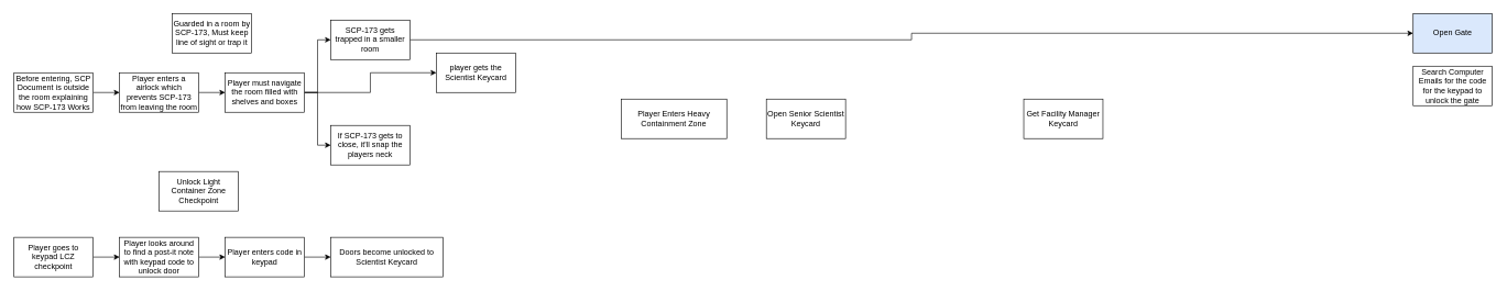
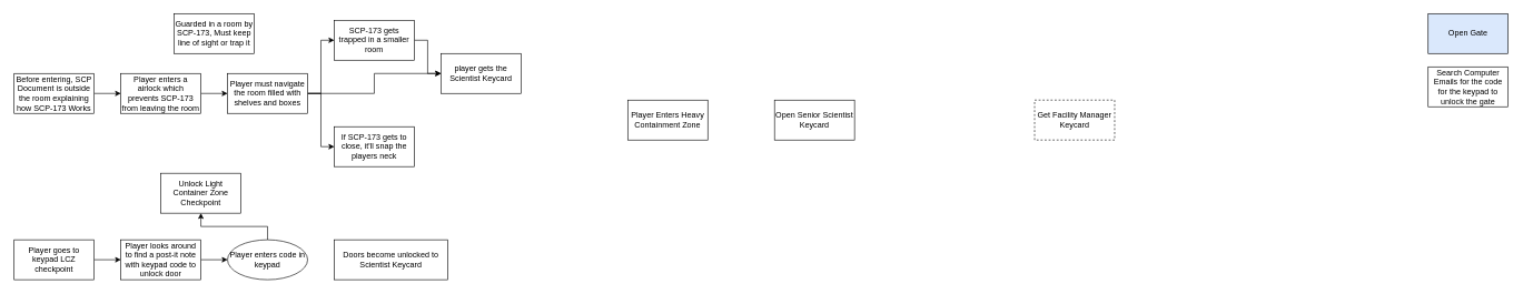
- <mxCell id="16" style="edgeStyle=orthogonalEdgeStyle;rounded=0;orthogonalLoop=1;jettySize=auto;html=1;exitX=1;exitY=0.5;exitDx=0;exitDy=0;" parent="1" source="17" target="5" edge="1"><mxGeometry relative="1" as="geometry" /></mxCell>
+ <mxCell id="16" style="edgeStyle=orthogonalEdgeStyle;rounded=0;orthogonalLoop=1;jettySize=auto;html=1;exitX=1;exitY=0.5;exitDx=0;exitDy=0;entryX=0;entryY=0.5;entryDx=0;entryDy=0;" parent="1" source="17" target="2" edge="1"><mxGeometry relative="1" as="geometry" /></mxCell>
- <mxCell id="26" value="Player Enters Heavy Containment Zone" style="rounded=0;whiteSpace=wrap;html=1;" vertex="1" parent="1"><mxGeometry x="940" y="150" width="160" height="60" as="geometry" /></mxCell>
+ <mxCell id="26" value="Player Enters Heavy Containment Zone" style="rounded=0;whiteSpace=wrap;html=1;" vertex="1" parent="1"><mxGeometry x="940" y="150" width="120" height="60" as="geometry" /></mxCell>
- <mxCell id="4" value="Get Facility Manager Keycard" style="rounded=0;whiteSpace=wrap;html=1;" parent="1" vertex="1"><mxGeometry x="1550" y="150" width="120" height="60" as="geometry" /></mxCell>
+ <mxCell id="4" value="Get Facility Manager Keycard" style="rounded=0;whiteSpace=wrap;html=1;dashed=1;" parent="1" vertex="1"><mxGeometry x="1550" y="150" width="120" height="60" as="geometry" /></mxCell>
- <mxCell id="24" value="Player enters code in keypad" style="rounded=0;whiteSpace=wrap;html=1;" vertex="1" parent="1"><mxGeometry x="340" y="360" width="120" height="60" as="geometry" /></mxCell>
+ <mxCell id="24" value="Player enters code in keypad" style="ellipse;whiteSpace=wrap;html=1;" vertex="1" parent="1"><mxGeometry x="340" y="360" width="120" height="60" as="geometry" /></mxCell>
- <mxCell id="23" value="" style="edgeStyle=orthogonalEdgeStyle;rounded=0;orthogonalLoop=1;jettySize=auto;html=1;" edge="1" parent="1" source="24" target="25"><mxGeometry relative="1" as="geometry" /></mxCell>
+ <mxCell id="23" value="" style="edgeStyle=orthogonalEdgeStyle;rounded=0;orthogonalLoop=1;jettySize=auto;html=1;" edge="1" parent="1" source="24" target="18"><mxGeometry relative="1" as="geometry" /></mxCell>
